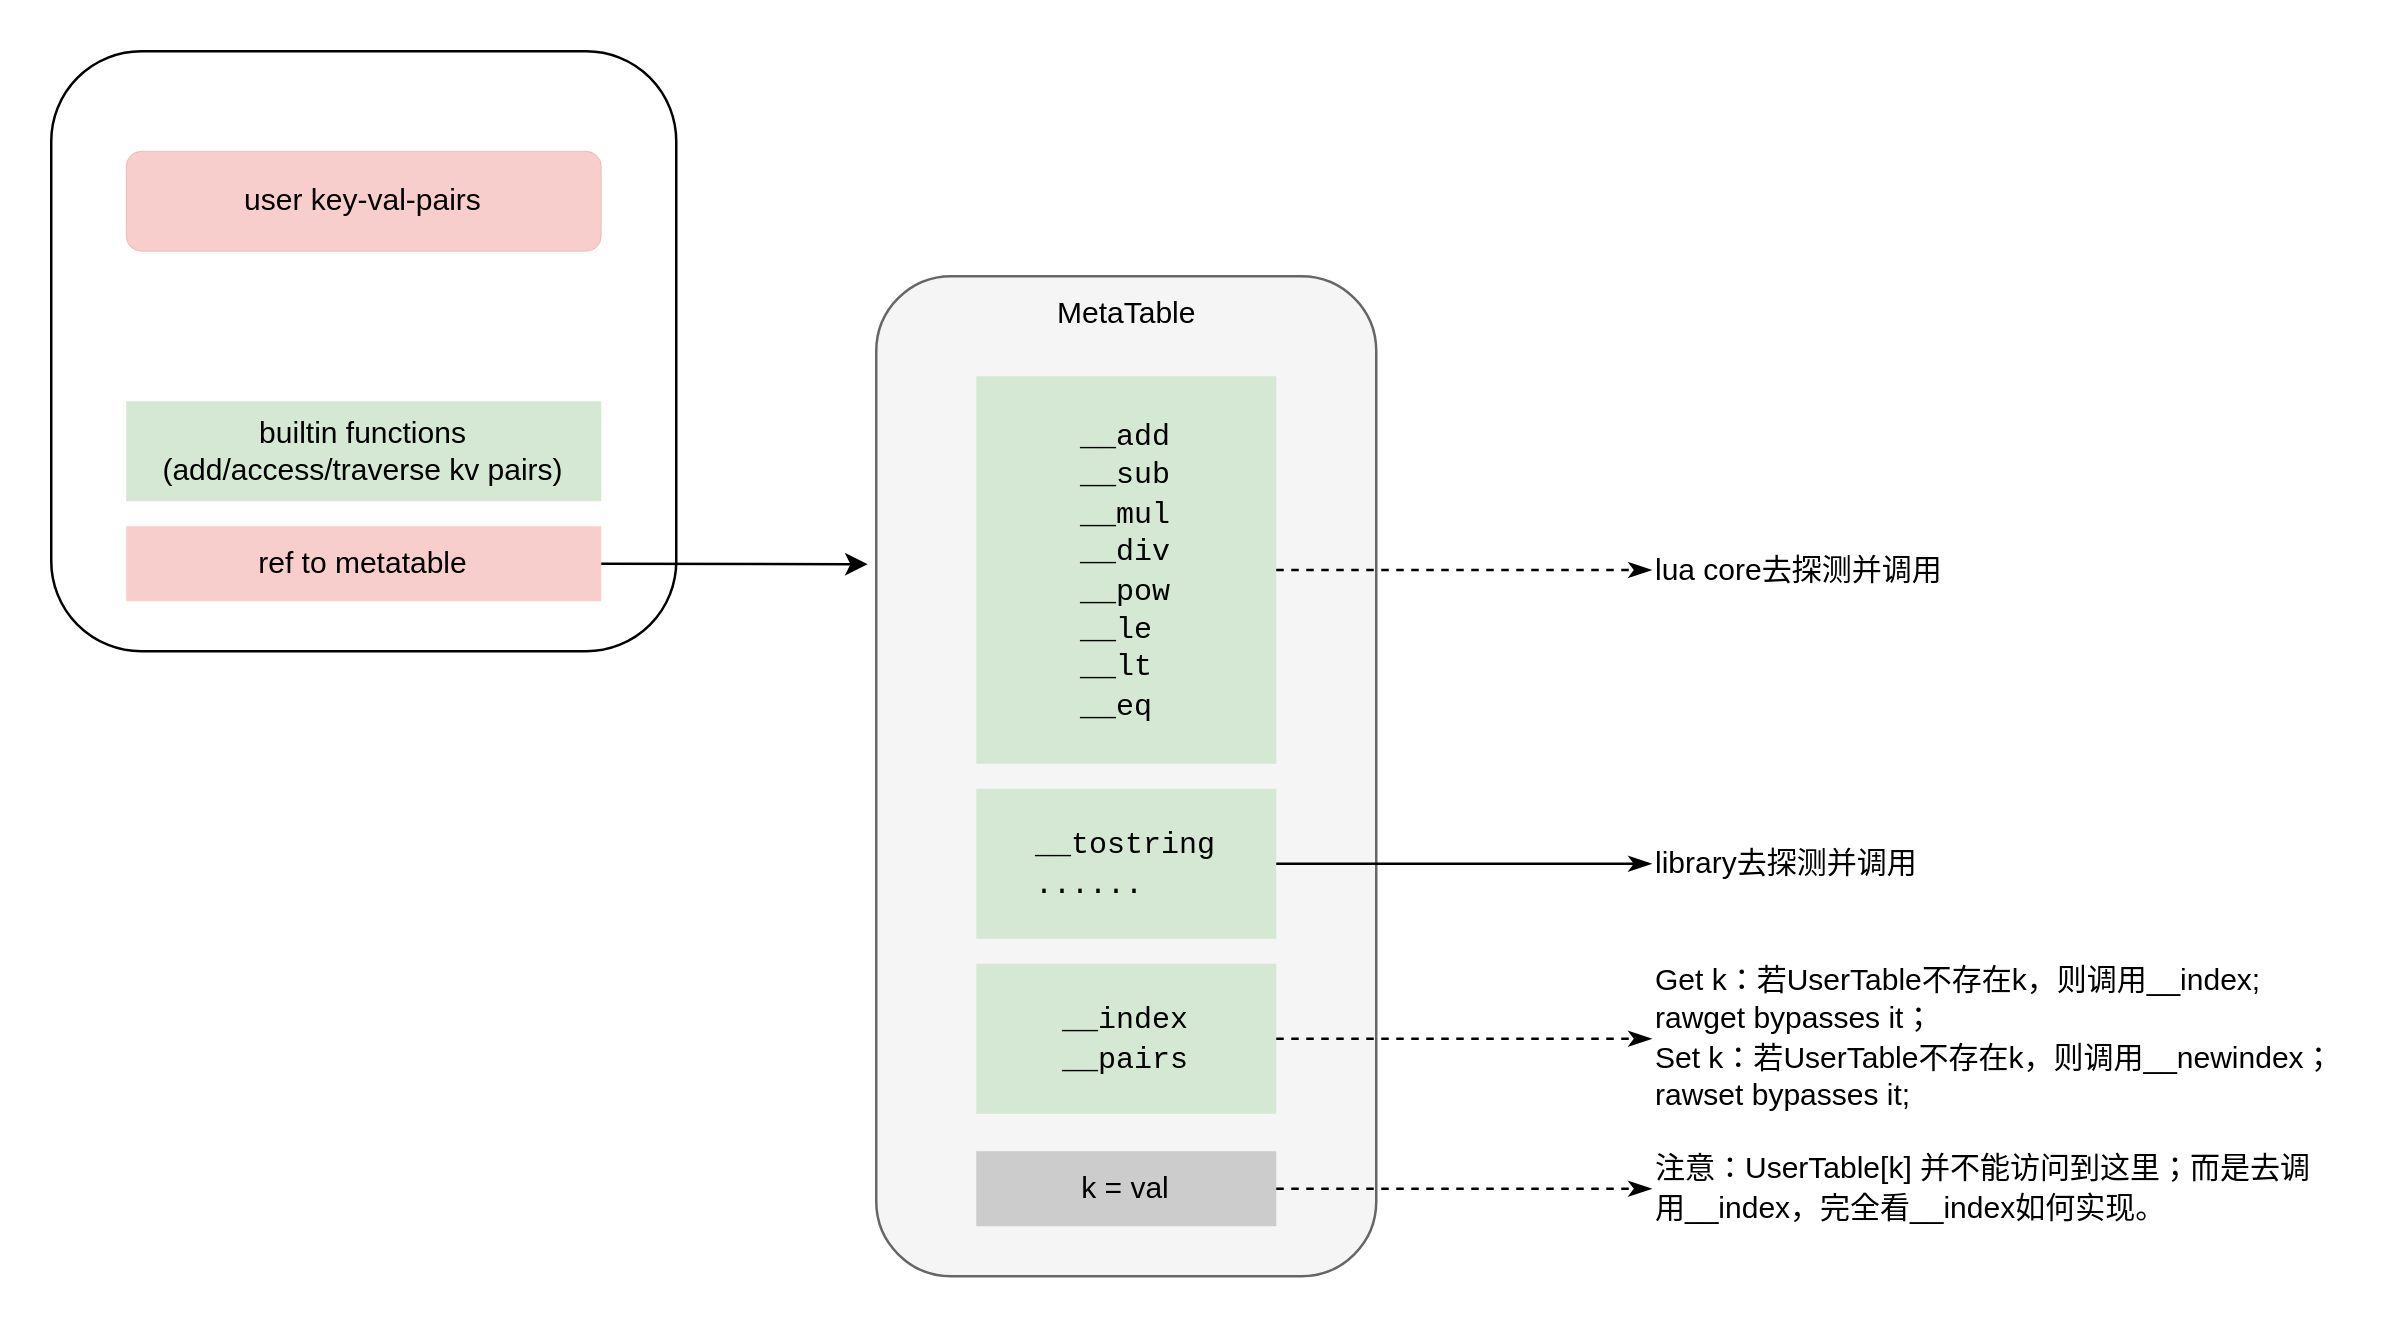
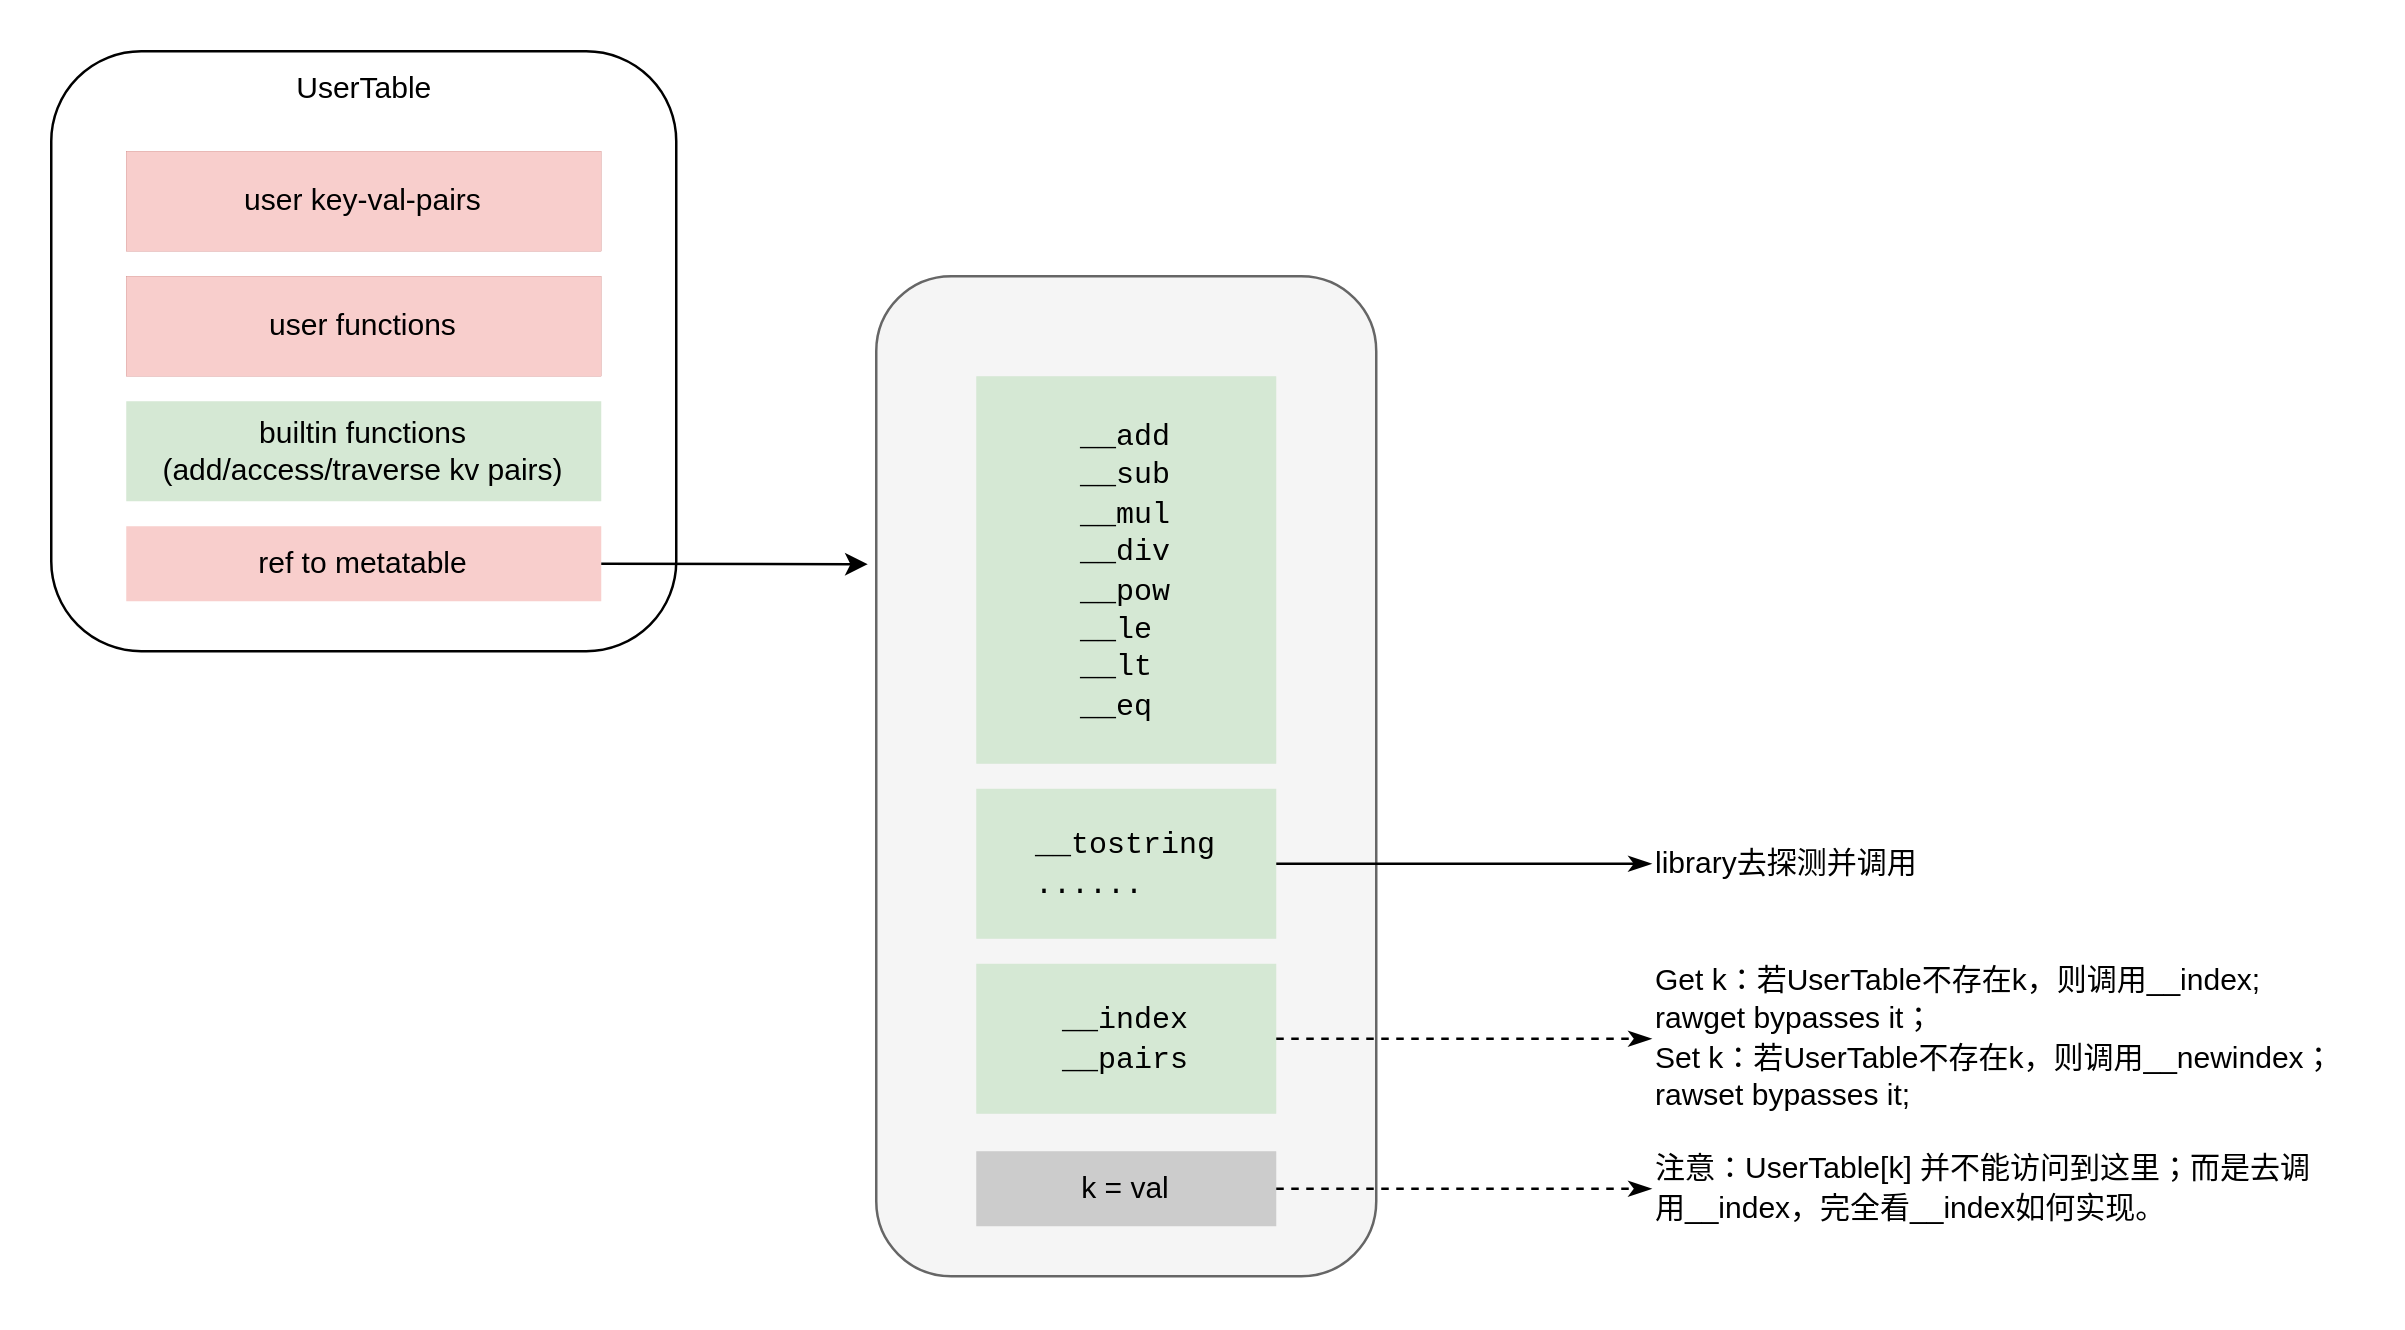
+ <mxCell id="17" value="UserTable" style="text;html=1;strokeColor=none;fillColor=none;align=center;verticalAlign=middle;whiteSpace=wrap;rounded=0;strokeWidth=1;fontFamily=Helvetica;" parent="1" vertex="1"><mxGeometry x="102.5" y="20" width="85" height="30" as="geometry" /></mxCell>
- <mxCell id="4" value="user key-val-pairs" style="whiteSpace=wrap;html=1;strokeWidth=0;fillColor=#f8cecc;strokeColor=#b85450;rounded=1;" parent="1" vertex="1"><mxGeometry x="50" y="60" width="190" height="40" as="geometry" /></mxCell>
+ <mxCell id="4" value="user key-val-pairs" style="rounded=0;whiteSpace=wrap;html=1;strokeWidth=0;fillColor=#f8cecc;strokeColor=#b85450;" parent="1" vertex="1"><mxGeometry x="50" y="60" width="190" height="40" as="geometry" /></mxCell>
- <mxCell id="18" value="MetaTable" style="text;html=1;strokeColor=none;fillColor=none;align=center;verticalAlign=middle;whiteSpace=wrap;rounded=0;strokeWidth=1;fontFamily=Helvetica;" parent="1" vertex="1"><mxGeometry x="407.5" y="110" width="85" height="30" as="geometry" /></mxCell>
+ <mxCell id="5" value="user functions" style="rounded=0;whiteSpace=wrap;html=1;strokeWidth=0;fillColor=#f8cecc;strokeColor=#b85450;" parent="1" vertex="1"><mxGeometry x="50" y="110" width="190" height="40" as="geometry" /></mxCell>
- <mxCell id="12" value="" style="endArrow=classicThin;html=1;rounded=0;fontFamily=Helvetica;exitX=1;exitY=0.5;exitDx=0;exitDy=0;entryX=0;entryY=0.5;entryDx=0;entryDy=0;endFill=1;dashed=1;strokeWidth=1;" parent="1" source="9" target="11" edge="1"><mxGeometry width="50" height="50" relative="1" as="geometry"><mxPoint x="620" y="355" as="sourcePoint" /><mxPoint x="670" y="305" as="targetPoint" /></mxGeometry></mxCell>
- <mxCell id="11" value="&lt;font face=&quot;Helvetica&quot;&gt;lua core去探测并调用&lt;/font&gt;" style="text;html=1;strokeColor=none;fillColor=none;align=left;verticalAlign=middle;whiteSpace=wrap;rounded=0;strokeWidth=0;fontFamily=Courier New;" parent="1" vertex="1"><mxGeometry x="660" y="212.5" width="200" height="30" as="geometry" /></mxCell>
